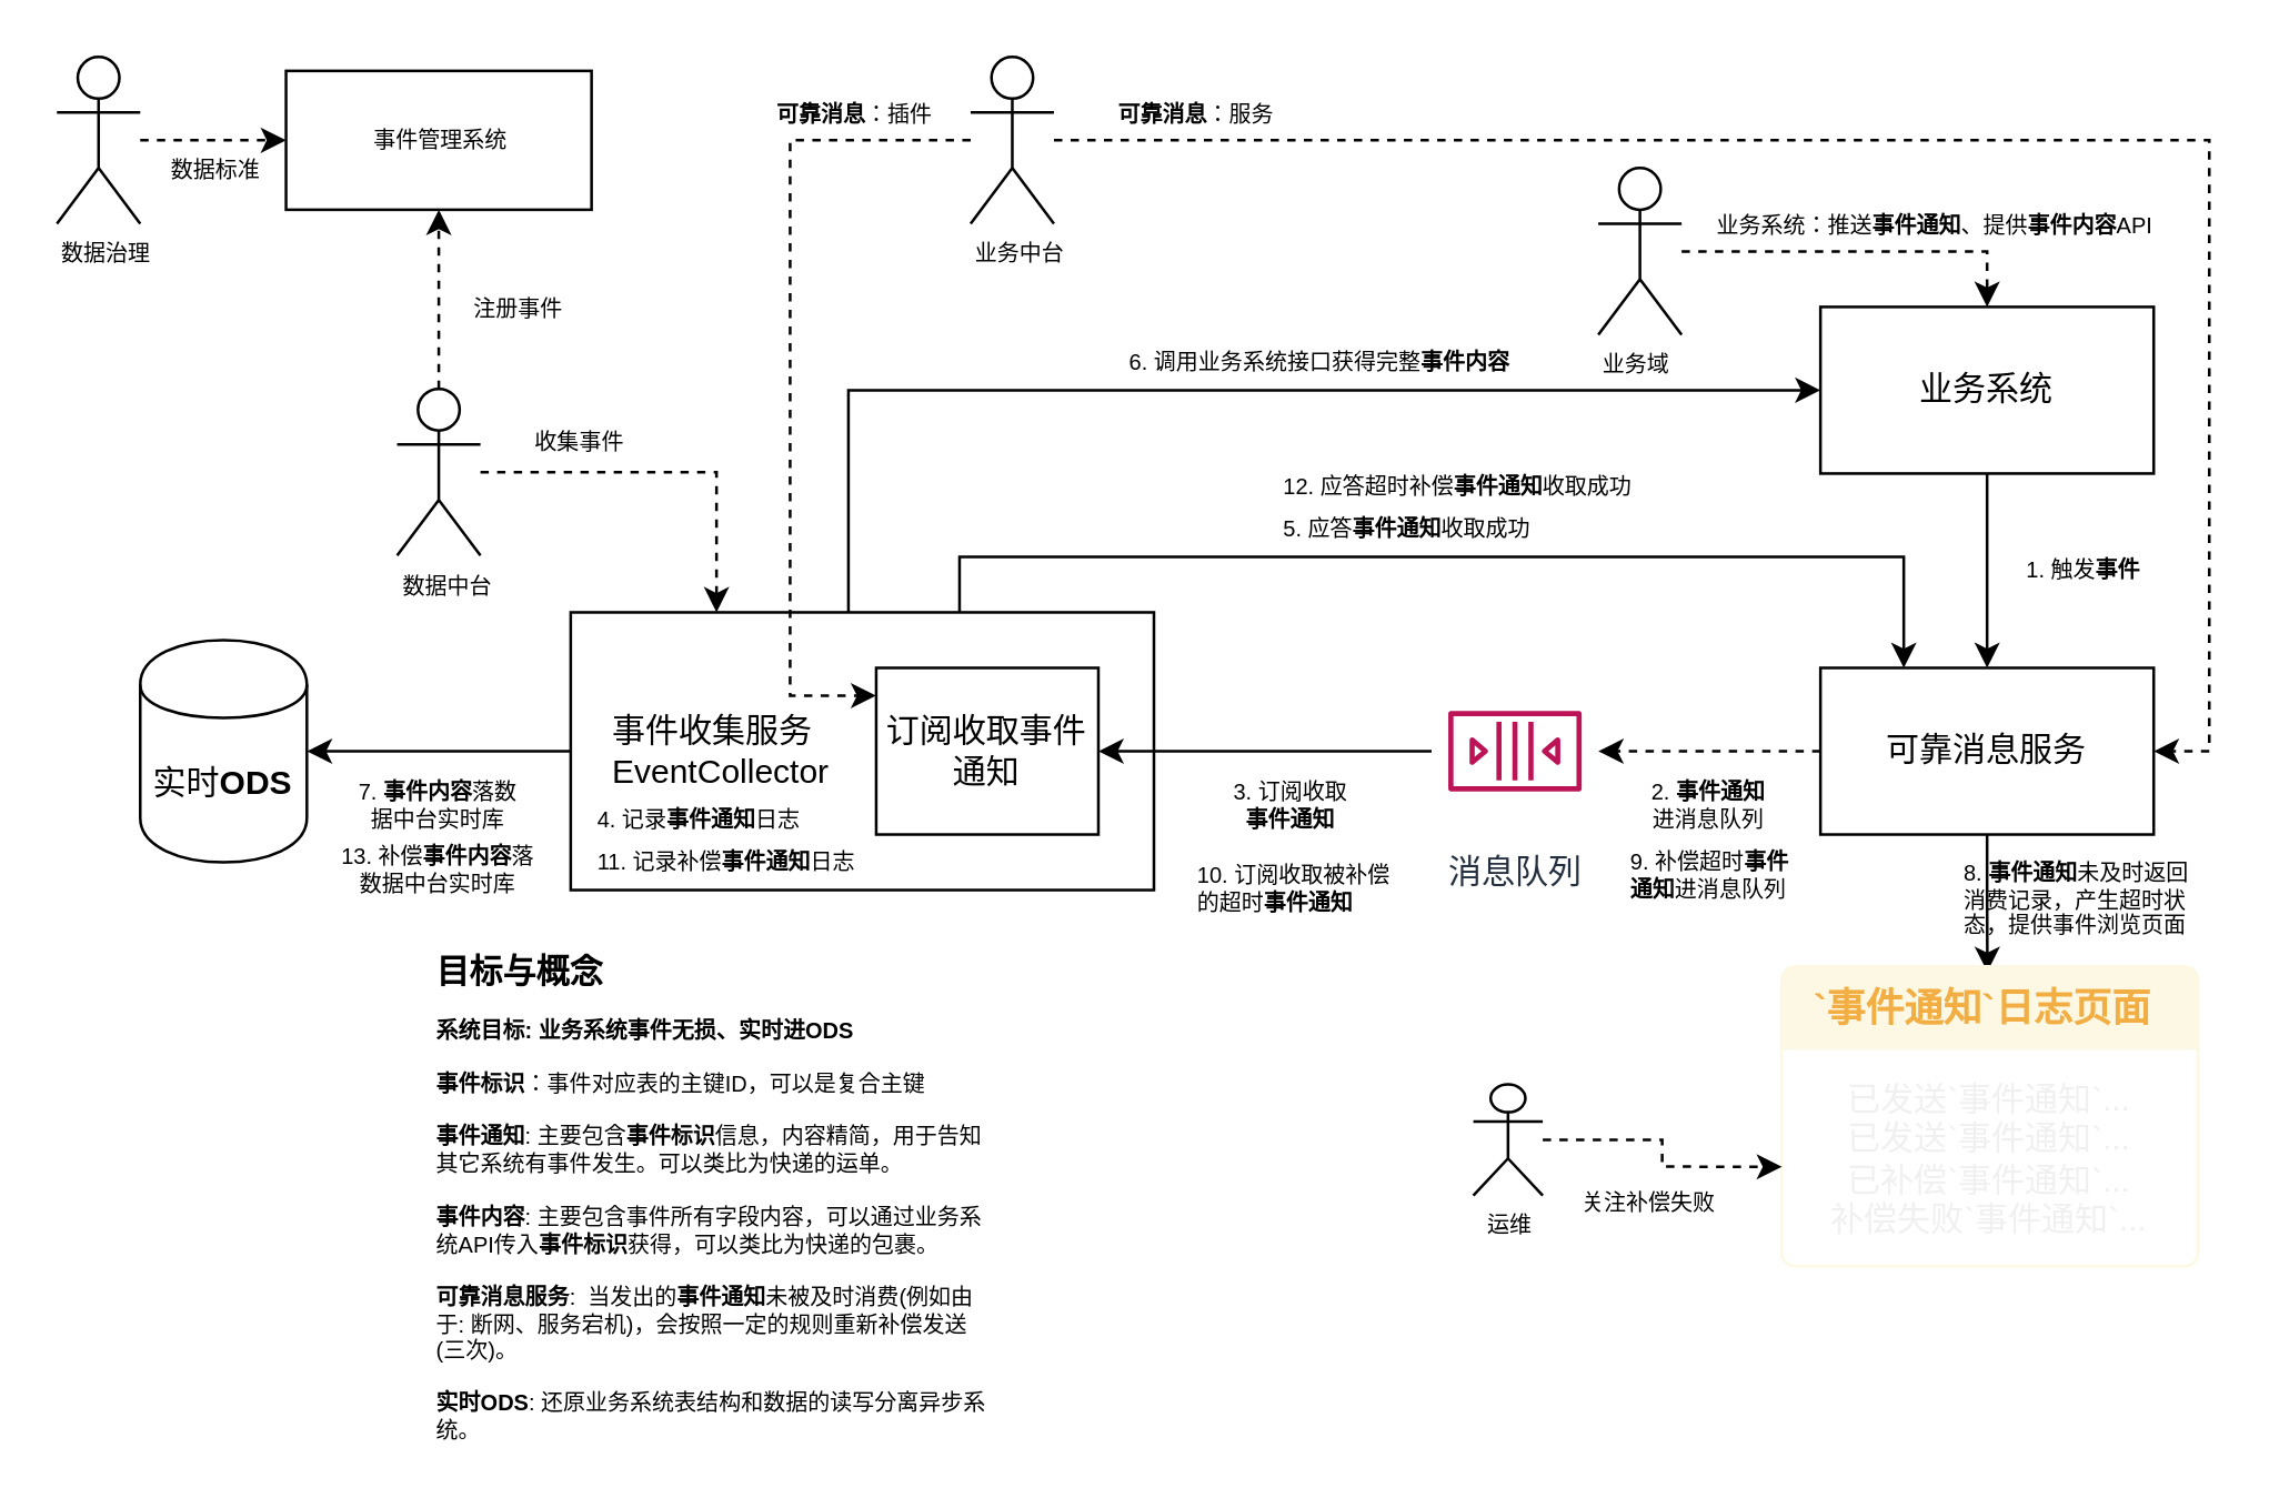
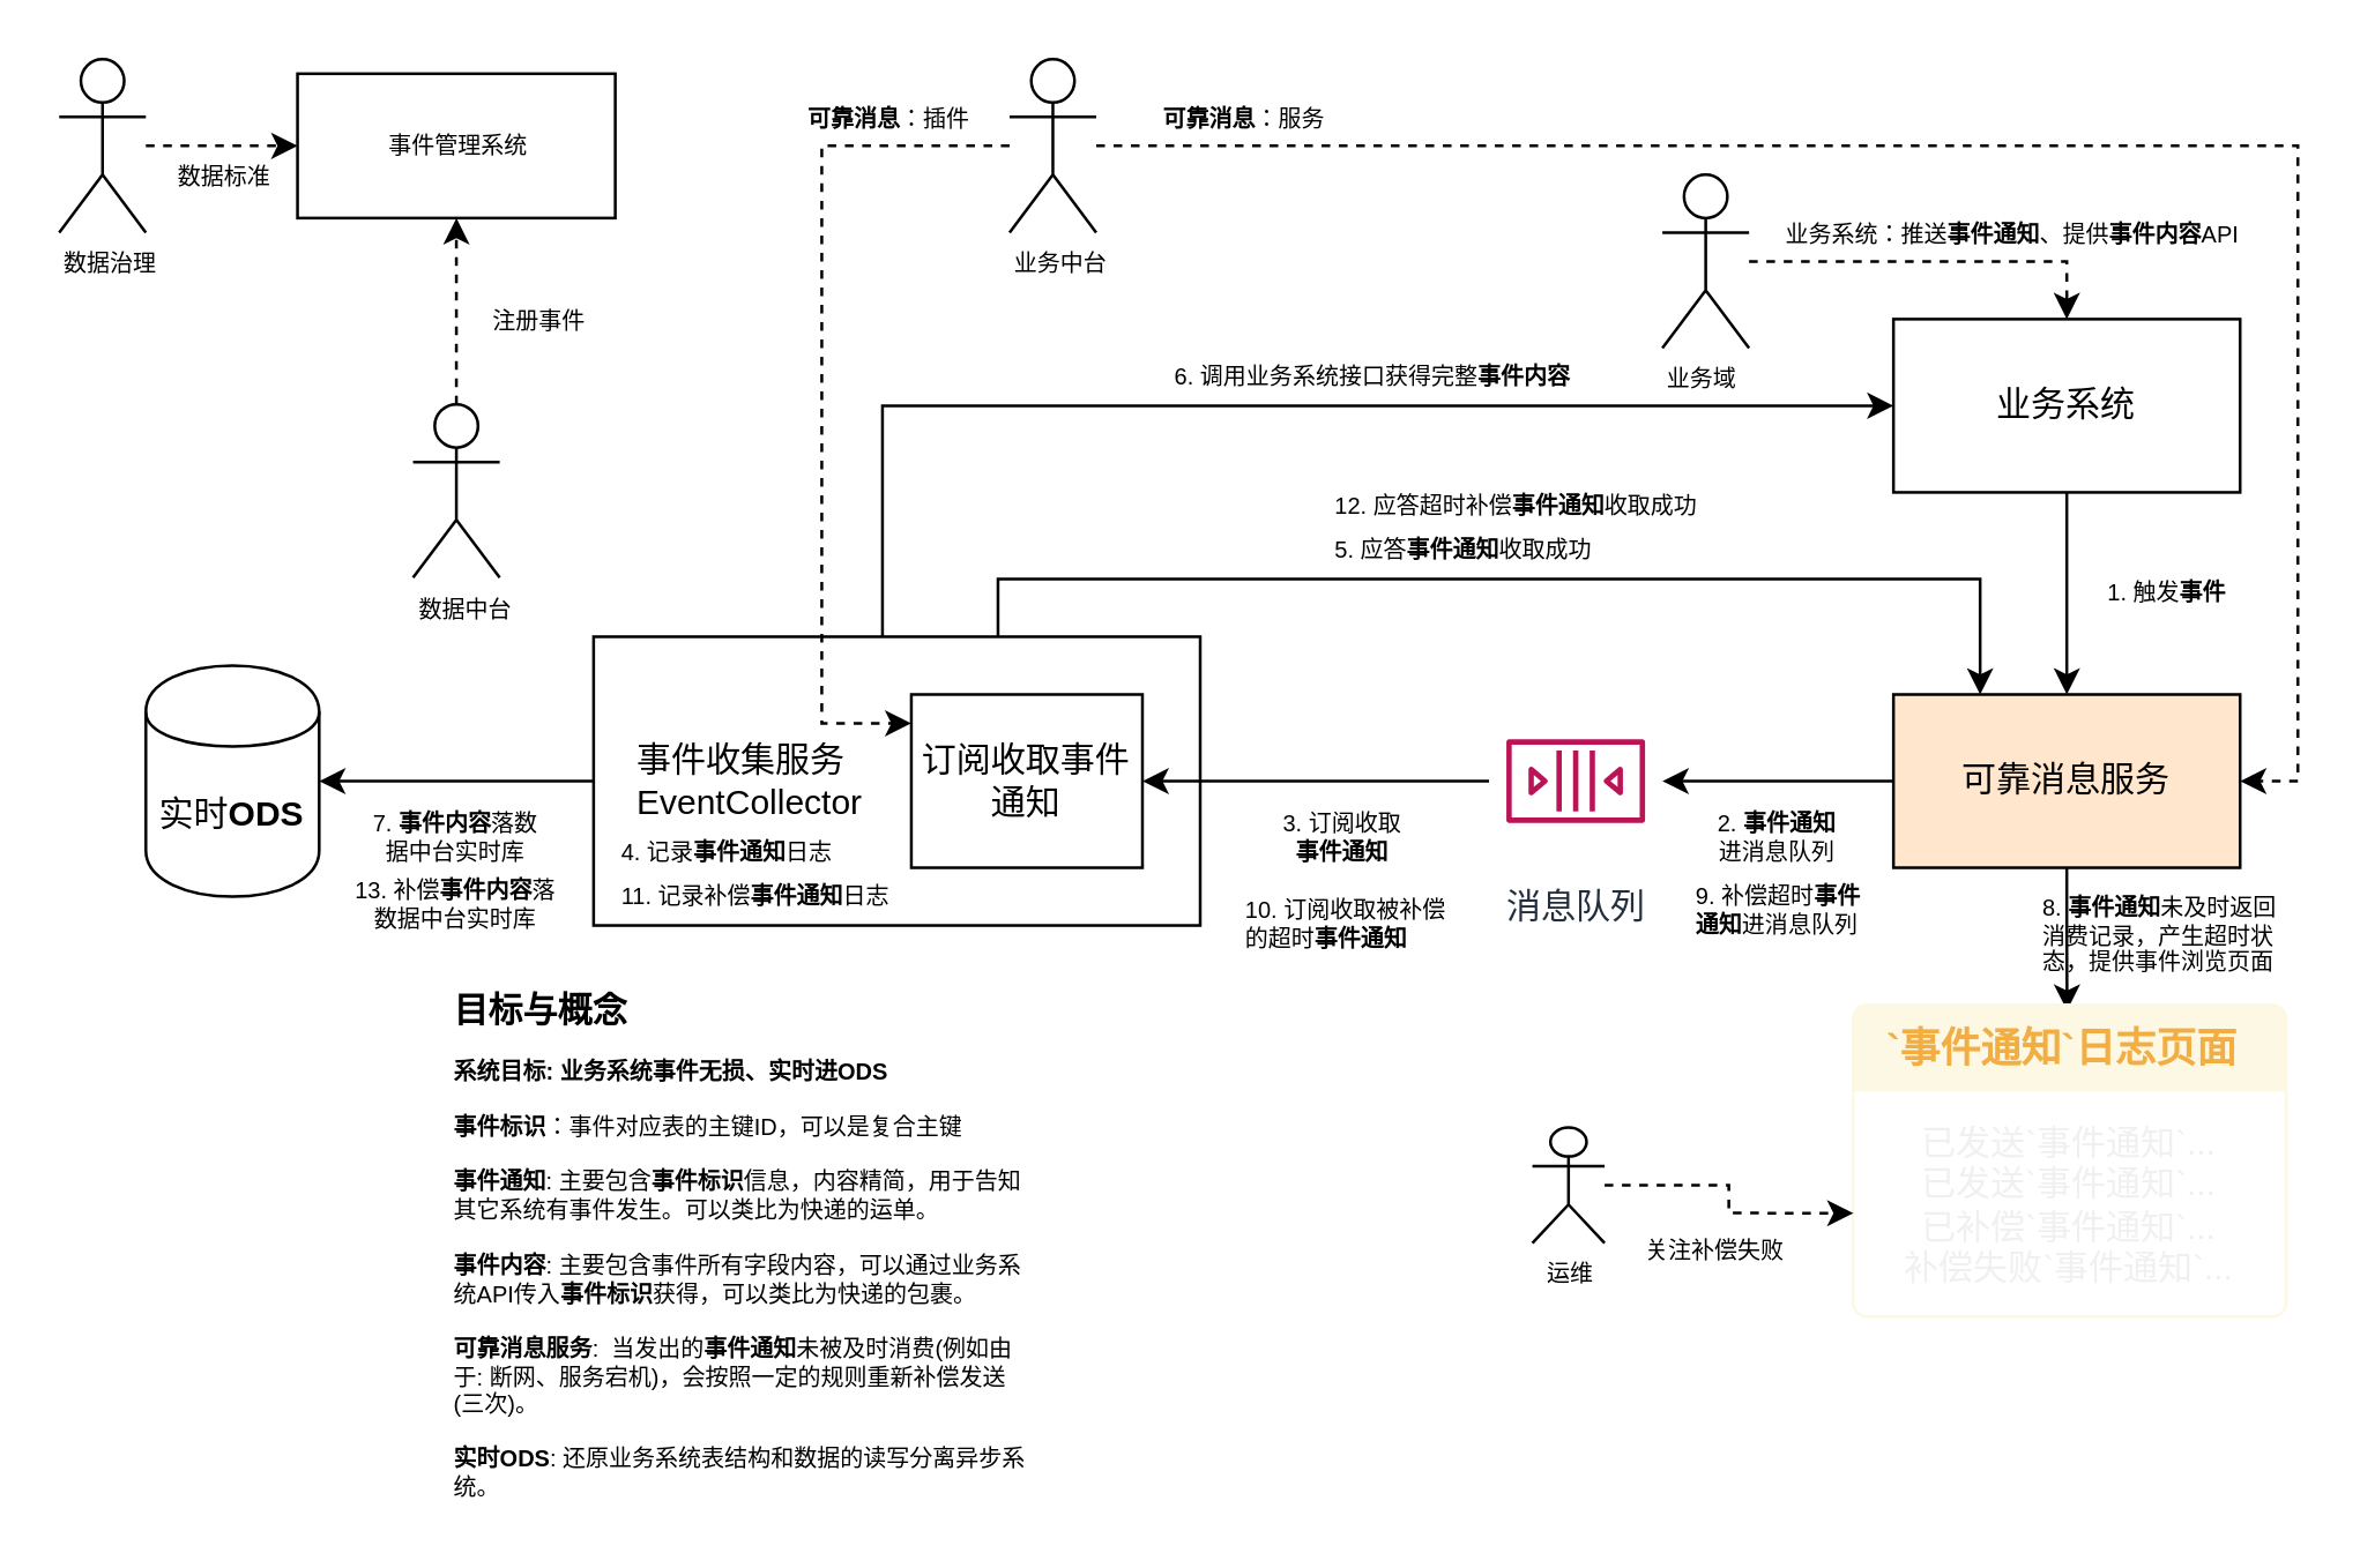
- <mxCell id="30" style="edgeStyle=orthogonalEdgeStyle;rounded=0;html=1;entryX=0.25;entryY=0;entryDx=0;entryDy=0;jettySize=auto;orthogonalLoop=1;fontSize=8;dashed=1;" parent="1" source="34" target="7" edge="1"><mxGeometry relative="1" as="geometry" /></mxCell>
- <mxCell id="31" value="收集事件" style="text;html=1;resizable=0;points=[];align=center;verticalAlign=middle;labelBackgroundColor=#ffffff;fontSize=8;" parent="30" vertex="1" connectable="0"><mxGeometry x="-0.082" y="-2" relative="1" as="geometry"><mxPoint x="-27.5" y="-13.5" as="offset" /></mxGeometry></mxCell>
- <mxCell id="11" style="edgeStyle=orthogonalEdgeStyle;rounded=0;html=1;entryX=1;entryY=0.5;entryDx=0;entryDy=0;jettySize=auto;orthogonalLoop=1;dashed=1;" parent="1" source="13" target="10" edge="1"><mxGeometry relative="1" as="geometry" /></mxCell>
+ <mxCell id="11" style="edgeStyle=orthogonalEdgeStyle;rounded=0;html=1;entryX=1;entryY=0.5;entryDx=0;entryDy=0;jettySize=auto;orthogonalLoop=1;" parent="1" source="13" target="10" edge="1"><mxGeometry relative="1" as="geometry" /></mxCell>
- <mxCell id="13" value="可靠消息服务" style="rounded=0;whiteSpace=wrap;html=1;align=center;" parent="1" vertex="1"><mxGeometry x="655" y="240" width="120" height="60" as="geometry" /></mxCell>
+ <mxCell id="13" value="可靠消息服务" style="rounded=0;whiteSpace=wrap;html=1;align=center;fillColor=#ffe6cc;" parent="1" vertex="1"><mxGeometry x="655" y="240" width="120" height="60" as="geometry" /></mxCell>
